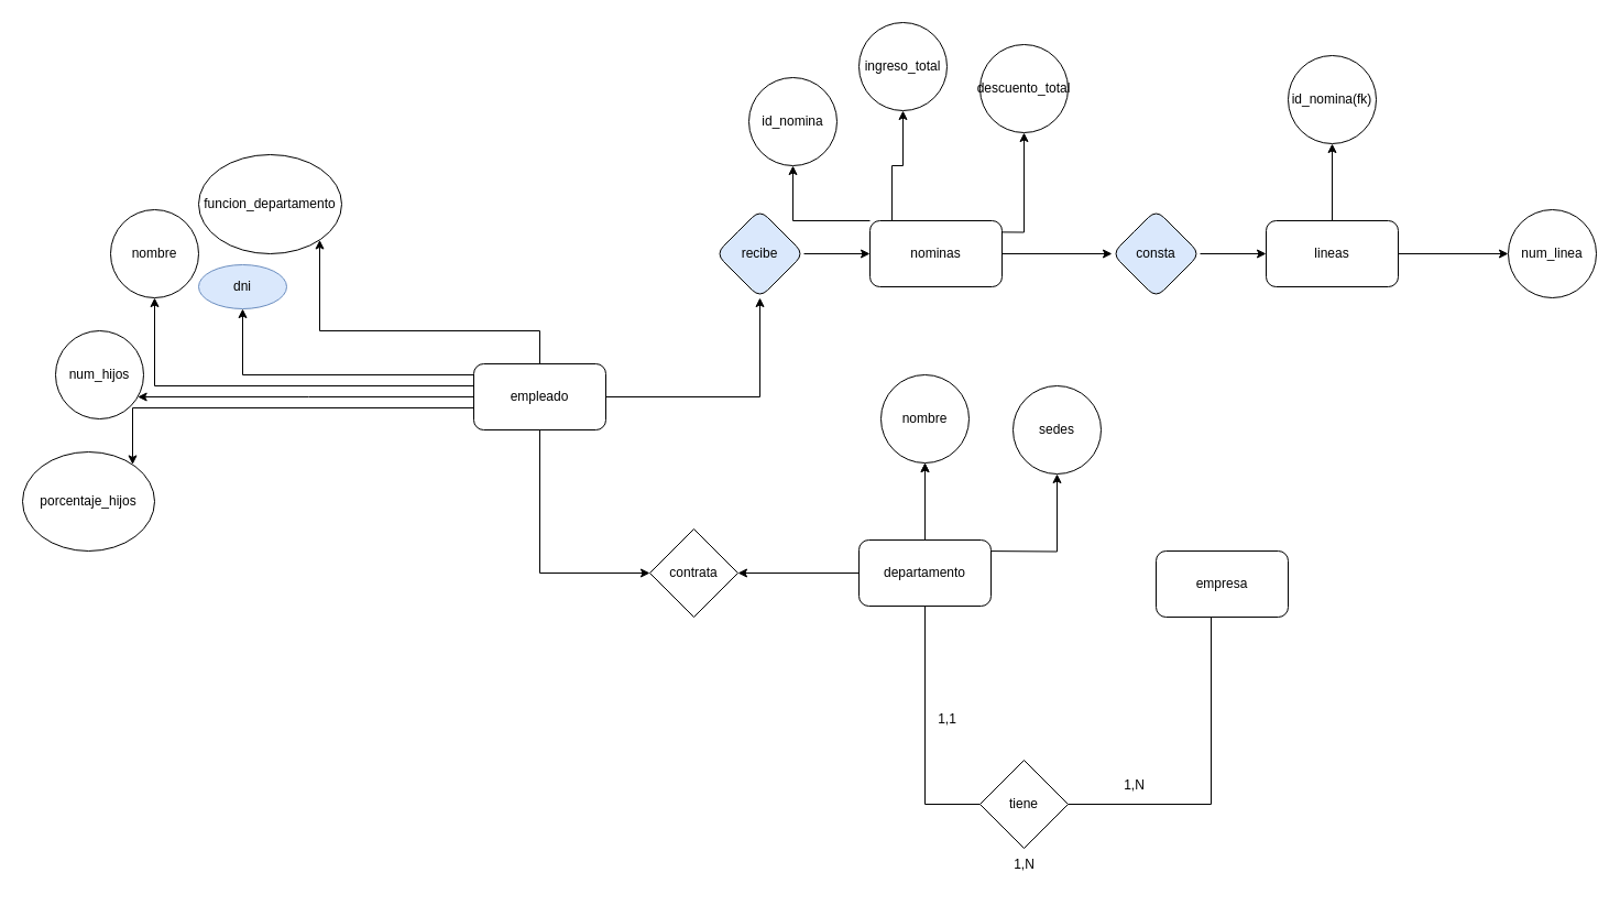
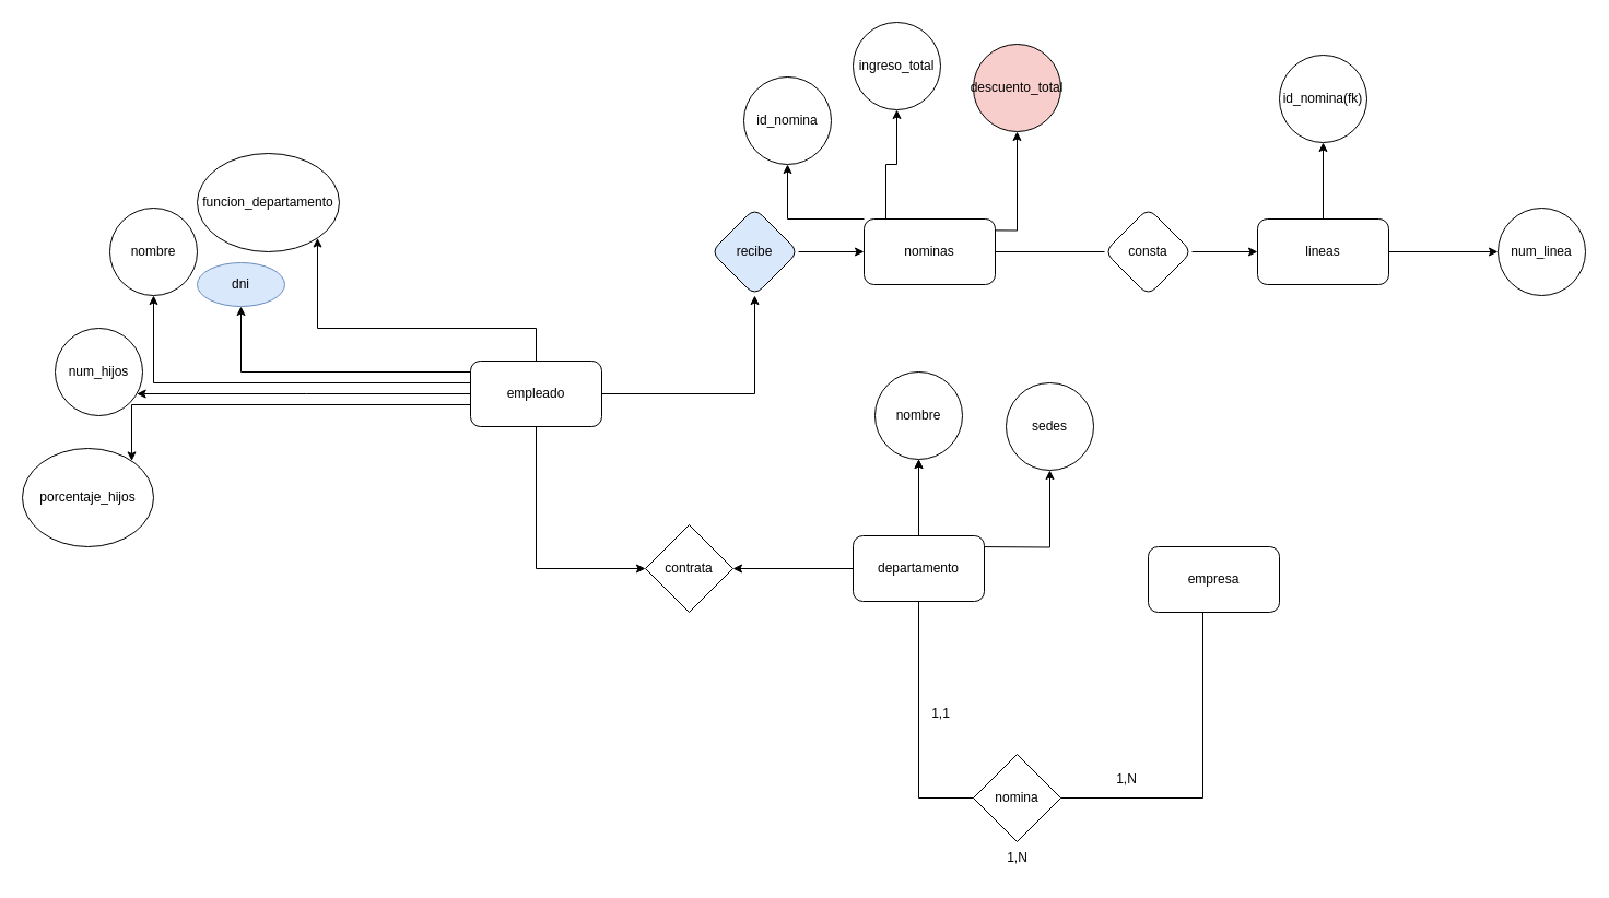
- <mxCell id="38" value="descuento_total" style="ellipse;whiteSpace=wrap;html=1;rounded=1;" vertex="1" parent="1"><mxGeometry x="890" y="40" width="80" height="80" as="geometry" /></mxCell>
+ <mxCell id="38" value="descuento_total" style="ellipse;whiteSpace=wrap;html=1;rounded=1;fillColor=#f8cecc;" vertex="1" parent="1"><mxGeometry x="890" y="40" width="80" height="80" as="geometry" /></mxCell>
- <mxCell id="27" value="" style="edgeStyle=orthogonalEdgeStyle;rounded=0;orthogonalLoop=1;jettySize=auto;html=1;" edge="1" parent="1" source="29" target="40"><mxGeometry relative="1" as="geometry" /></mxCell>
+ <mxCell id="27" value="" style="edgeStyle=orthogonalEdgeStyle;rounded=0;orthogonalLoop=1;jettySize=auto;html=1;endArrow=none;" edge="1" parent="1" source="29" target="40"><mxGeometry relative="1" as="geometry" /></mxCell>
- <mxCell id="40" value="consta" style="rhombus;whiteSpace=wrap;html=1;rounded=1;fillColor=#dae8fc;" vertex="1" parent="1"><mxGeometry x="1010" y="190" width="80" height="80" as="geometry" /></mxCell>
+ <mxCell id="40" value="consta" style="rhombus;whiteSpace=wrap;html=1;rounded=1;" vertex="1" parent="1"><mxGeometry x="1010" y="190" width="80" height="80" as="geometry" /></mxCell>
- <mxCell id="13" value="tiene" style="rhombus;whiteSpace=wrap;html=1;" vertex="1" parent="1"><mxGeometry x="890" y="690" width="80" height="80" as="geometry" /></mxCell>
+ <mxCell id="13" value="nomina" style="rhombus;whiteSpace=wrap;html=1;" vertex="1" parent="1"><mxGeometry x="890" y="690" width="80" height="80" as="geometry" /></mxCell>
